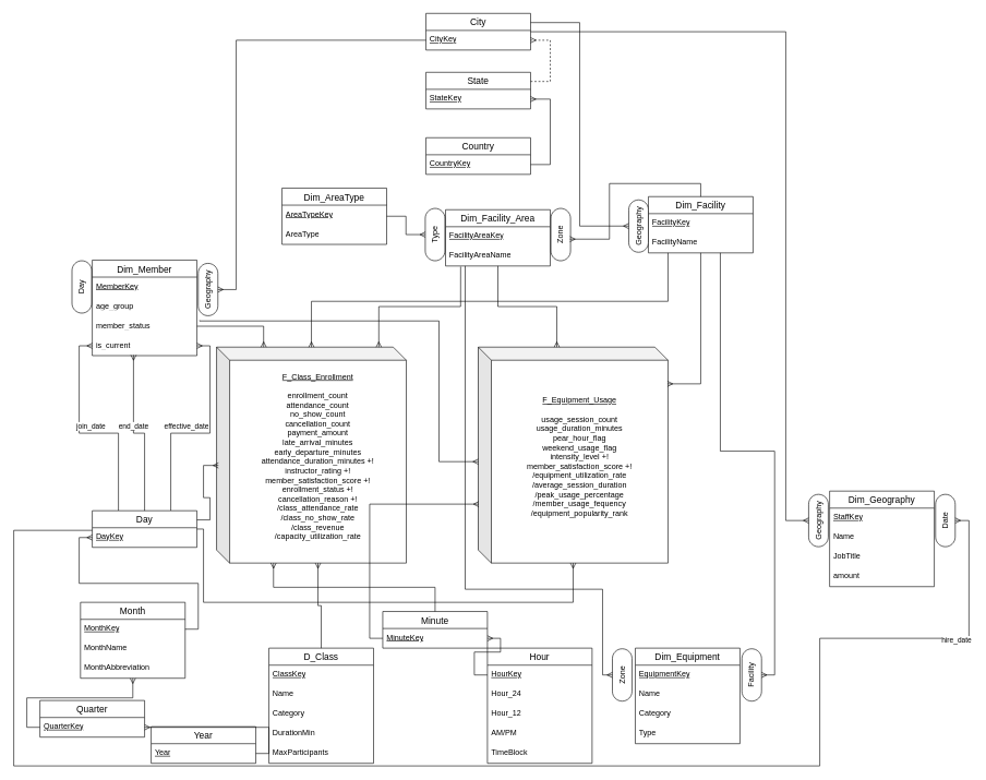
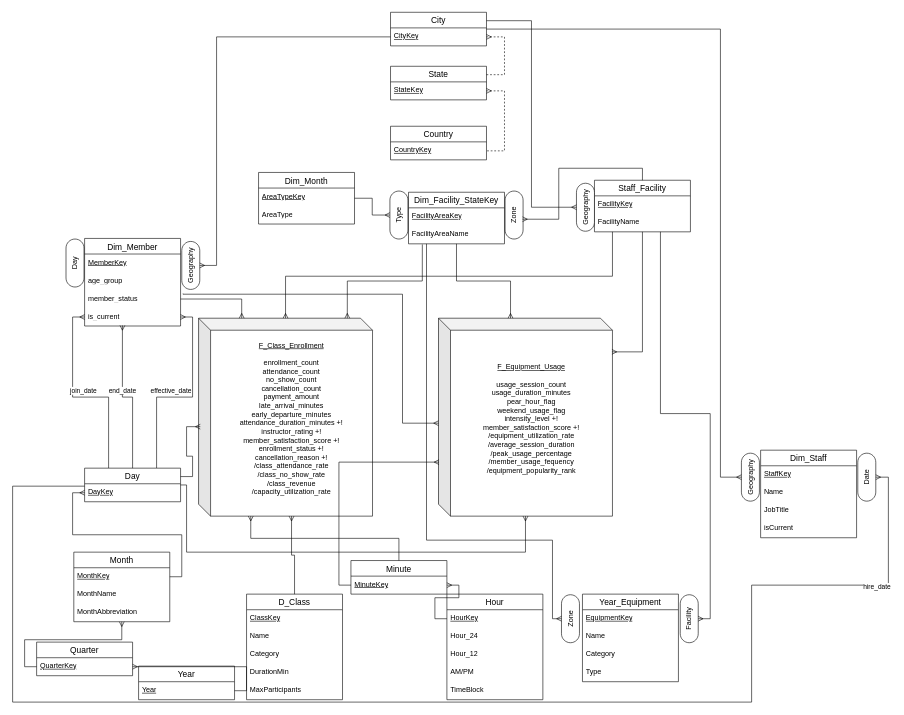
- <mxCell id="39" value="" style="edgeStyle=entityRelationEdgeStyle;fontSize=12;html=1;endArrow=none;rounded=0;exitX=1;exitY=0.5;exitDx=0;exitDy=0;entryX=1;entryY=0.5;entryDx=0;entryDy=0;startArrow=ERmany;startFill=0;endFill=0;" edge="1" parent="1" source="35" target="37"><mxGeometry width="100" height="100" relative="1" as="geometry"><mxPoint x="830" y="100" as="sourcePoint" /><mxPoint x="830" y="177" as="targetPoint" /></mxGeometry></mxCell>
+ <mxCell id="39" value="" style="edgeStyle=entityRelationEdgeStyle;fontSize=12;html=1;endArrow=none;rounded=0;exitX=1;exitY=0.5;exitDx=0;exitDy=0;entryX=1;entryY=0.5;entryDx=0;entryDy=0;startArrow=ERmany;startFill=0;endFill=0;dashed=1;" edge="1" parent="1" source="35" target="37"><mxGeometry width="100" height="100" relative="1" as="geometry"><mxPoint x="830" y="100" as="sourcePoint" /><mxPoint x="830" y="177" as="targetPoint" /></mxGeometry></mxCell>
- <mxCell id="58" value="Dim_AreaType" style="swimlane;fontStyle=0;childLayout=stackLayout;horizontal=1;startSize=26;horizontalStack=0;resizeParent=1;resizeParentMax=0;resizeLast=0;collapsible=1;marginBottom=0;align=center;fontSize=14;" vertex="1" parent="1"><mxGeometry x="430" y="287" width="160" height="86" as="geometry" /></mxCell>
+ <mxCell id="58" value="Dim_Month" style="swimlane;fontStyle=0;childLayout=stackLayout;horizontal=1;startSize=26;horizontalStack=0;resizeParent=1;resizeParentMax=0;resizeLast=0;collapsible=1;marginBottom=0;align=center;fontSize=14;" vertex="1" parent="1"><mxGeometry x="430" y="287" width="160" height="86" as="geometry" /></mxCell>
- <mxCell id="42" value="Dim_Facility" style="swimlane;fontStyle=0;childLayout=stackLayout;horizontal=1;startSize=26;horizontalStack=0;resizeParent=1;resizeParentMax=0;resizeLast=0;collapsible=1;marginBottom=0;align=center;fontSize=14;" vertex="1" parent="41"><mxGeometry width="160" height="86" as="geometry" /></mxCell>
+ <mxCell id="42" value="Staff_Facility" style="swimlane;fontStyle=0;childLayout=stackLayout;horizontal=1;startSize=26;horizontalStack=0;resizeParent=1;resizeParentMax=0;resizeLast=0;collapsible=1;marginBottom=0;align=center;fontSize=14;" vertex="1" parent="41"><mxGeometry width="160" height="86" as="geometry" /></mxCell>
- <mxCell id="52" value="Dim_Facility_Area" style="swimlane;fontStyle=0;childLayout=stackLayout;horizontal=1;startSize=26;horizontalStack=0;resizeParent=1;resizeParentMax=0;resizeLast=0;collapsible=1;marginBottom=0;align=center;fontSize=14;" vertex="1" parent="51"><mxGeometry width="160" height="86" as="geometry" /></mxCell>
+ <mxCell id="52" value="Dim_Facility_StateKey" style="swimlane;fontStyle=0;childLayout=stackLayout;horizontal=1;startSize=26;horizontalStack=0;resizeParent=1;resizeParentMax=0;resizeLast=0;collapsible=1;marginBottom=0;align=center;fontSize=14;" vertex="1" parent="51"><mxGeometry width="160" height="86" as="geometry" /></mxCell>
- <mxCell id="76" value="Dim_Geography" style="swimlane;fontStyle=0;childLayout=stackLayout;horizontal=1;startSize=26;horizontalStack=0;resizeParent=1;resizeParentMax=0;resizeLast=0;collapsible=1;marginBottom=0;align=center;fontSize=14;" vertex="1" parent="1"><mxGeometry x="1267" y="750" width="160" height="146" as="geometry" /></mxCell>
+ <mxCell id="76" value="Dim_Staff" style="swimlane;fontStyle=0;childLayout=stackLayout;horizontal=1;startSize=26;horizontalStack=0;resizeParent=1;resizeParentMax=0;resizeLast=0;collapsible=1;marginBottom=0;align=center;fontSize=14;" vertex="1" parent="1"><mxGeometry x="1267" y="750" width="160" height="146" as="geometry" /></mxCell>
- <mxCell id="80" value="amount" style="text;strokeColor=none;fillColor=none;spacingLeft=4;spacingRight=4;overflow=hidden;rotatable=0;points=[[0,0.5],[1,0.5]];portConstraint=eastwest;fontSize=12;whiteSpace=wrap;html=1;" vertex="1" parent="76"><mxGeometry y="116" width="160" height="30" as="geometry" /></mxCell>
+ <mxCell id="80" value="isCurrent" style="text;strokeColor=none;fillColor=none;spacingLeft=4;spacingRight=4;overflow=hidden;rotatable=0;points=[[0,0.5],[1,0.5]];portConstraint=eastwest;fontSize=12;whiteSpace=wrap;html=1;" vertex="1" parent="76"><mxGeometry y="116" width="160" height="30" as="geometry" /></mxCell>
- <mxCell id="93" value="Dim_Equipment" style="swimlane;fontStyle=0;childLayout=stackLayout;horizontal=1;startSize=26;horizontalStack=0;resizeParent=1;resizeParentMax=0;resizeLast=0;collapsible=1;marginBottom=0;align=center;fontSize=14;" vertex="1" parent="1"><mxGeometry x="970" y="990" width="160" height="146" as="geometry" /></mxCell>
+ <mxCell id="93" value="Year_Equipment" style="swimlane;fontStyle=0;childLayout=stackLayout;horizontal=1;startSize=26;horizontalStack=0;resizeParent=1;resizeParentMax=0;resizeLast=0;collapsible=1;marginBottom=0;align=center;fontSize=14;" vertex="1" parent="1"><mxGeometry x="970" y="990" width="160" height="146" as="geometry" /></mxCell>
